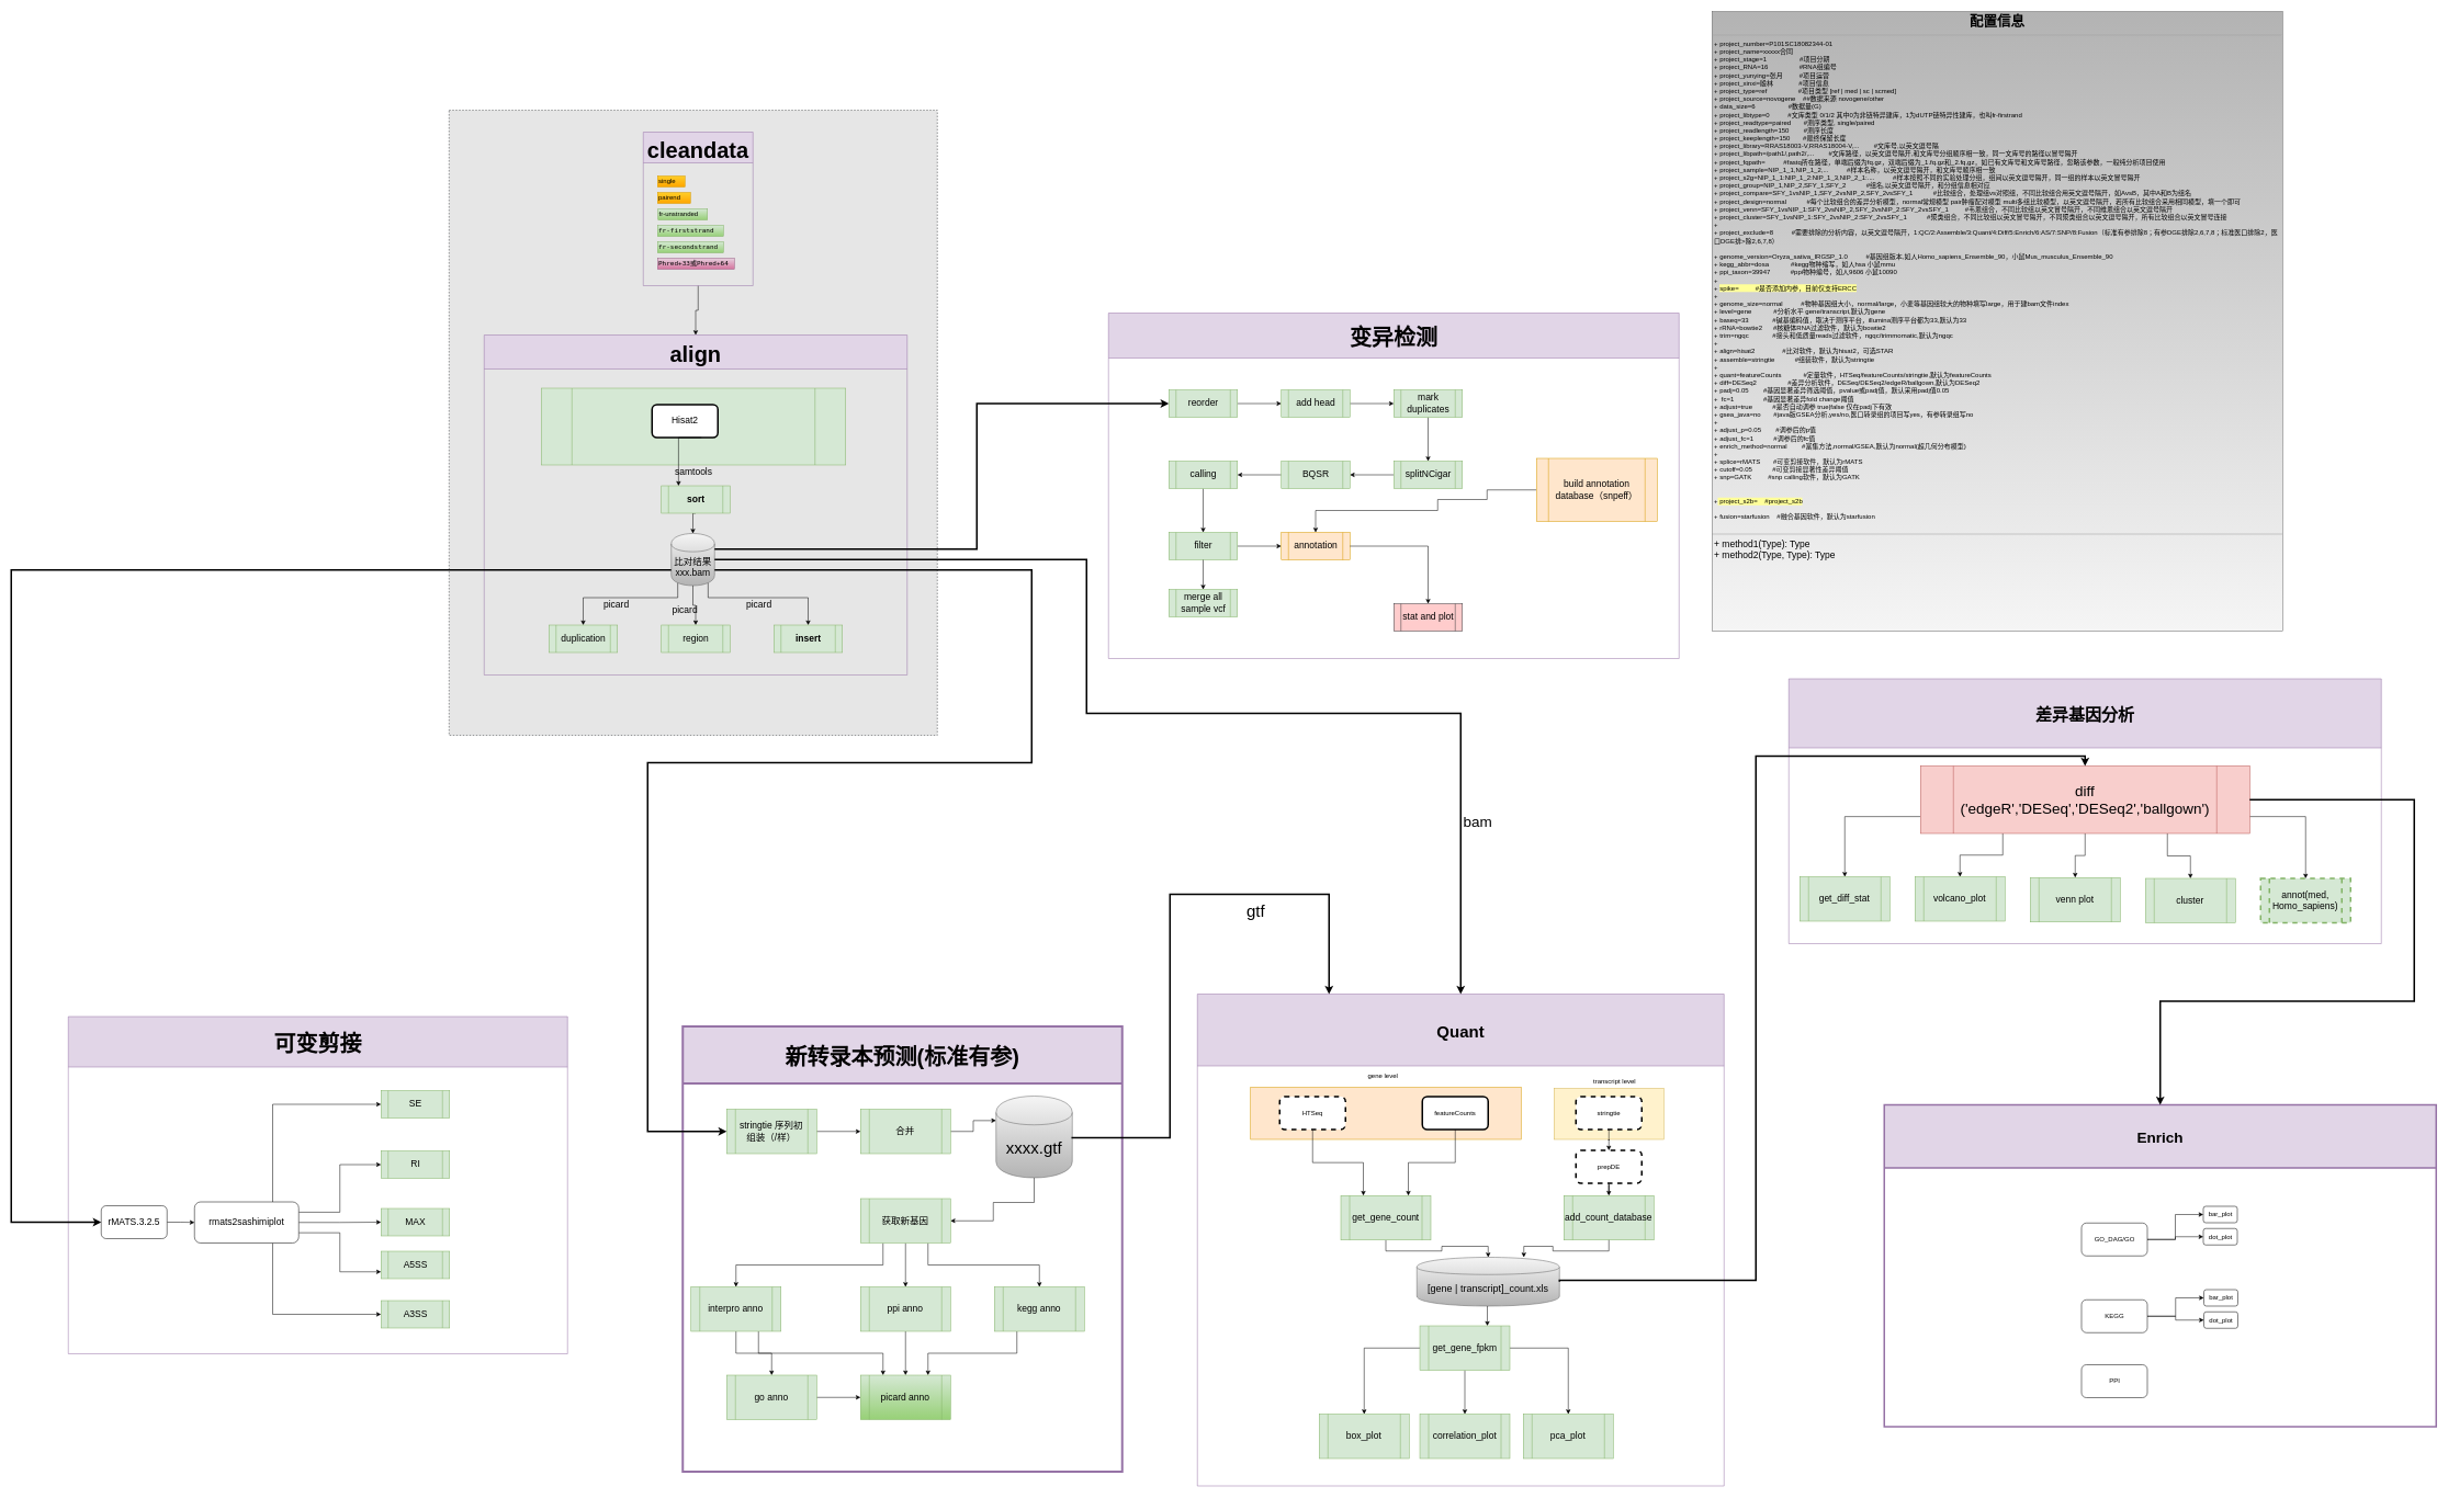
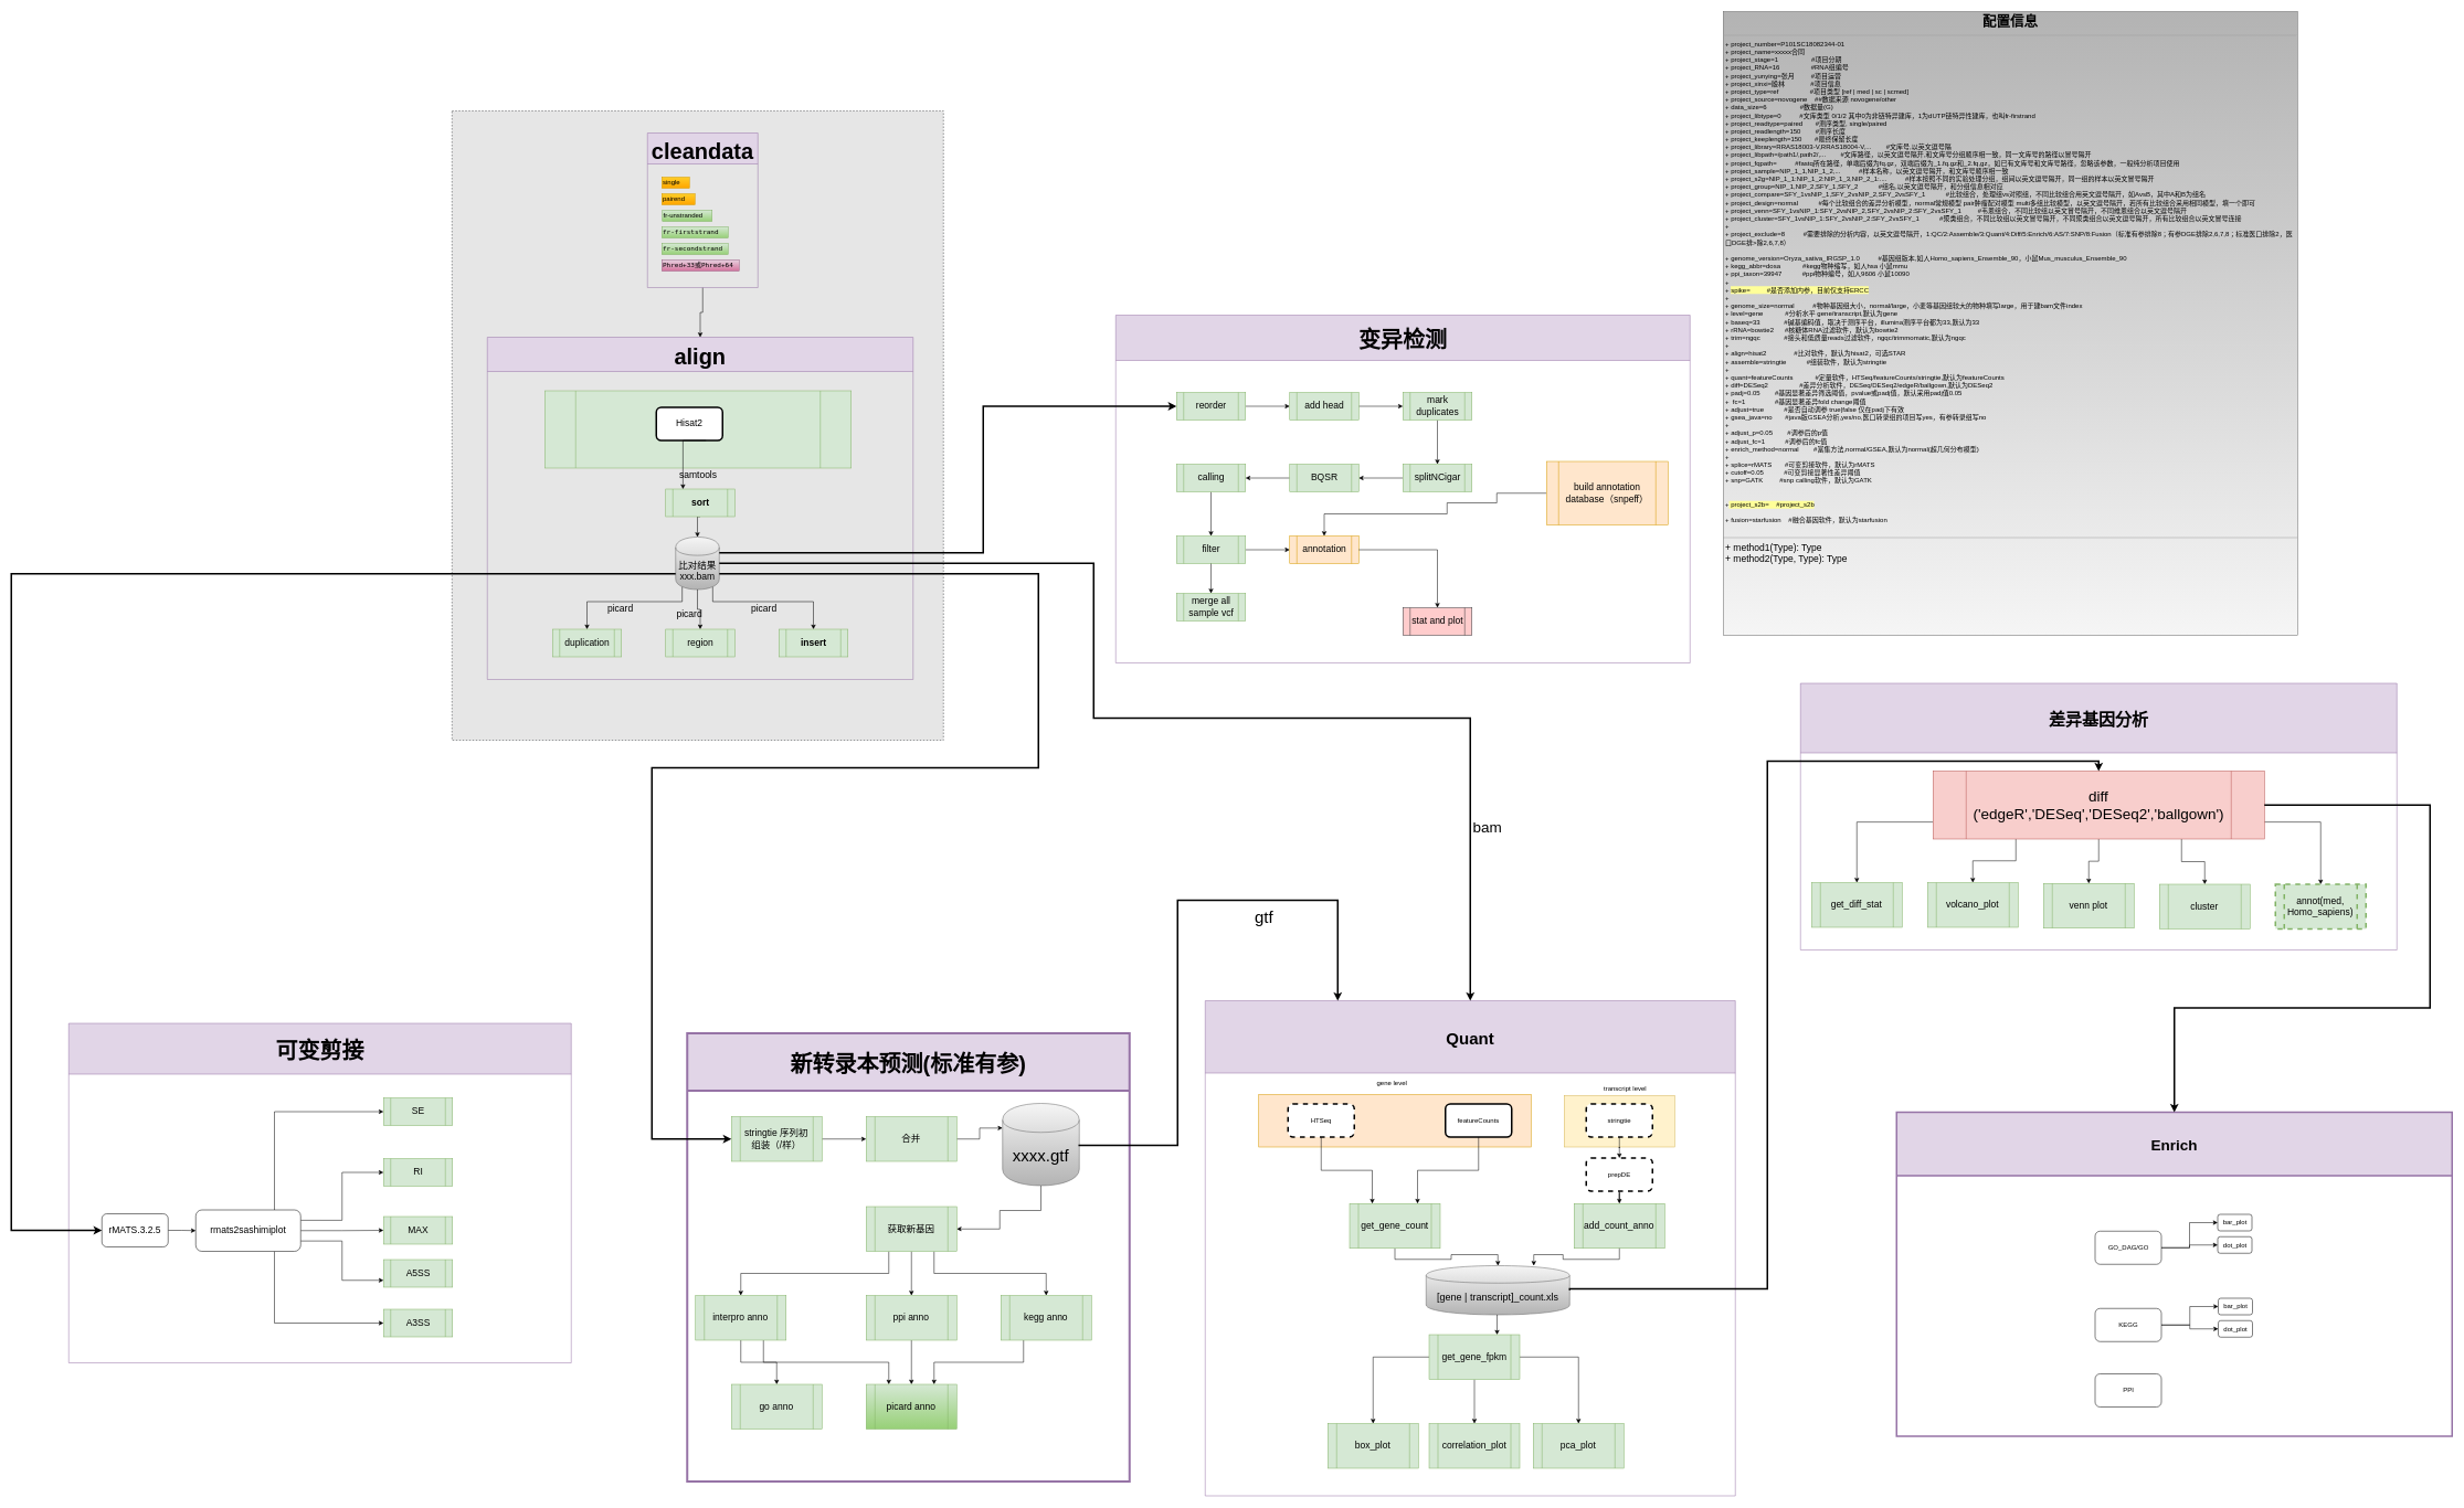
- <mxCell id="95" value="featureCounts" style="rounded=1;whiteSpace=wrap;html=1;strokeWidth=3;" vertex="1" parent="89"><mxGeometry x="410" y="187" width="120" height="60" as="geometry" /></mxCell>
+ <mxCell id="95" value="featureCounts" style="rounded=1;whiteSpace=wrap;html=1;strokeWidth=3;" vertex="1" parent="89"><mxGeometry x="435" y="187" width="120" height="60" as="geometry" /></mxCell>
- <mxCell id="104" value="add_count_database" style="shape=process;whiteSpace=wrap;html=1;fontSize=17;fillColor=#d5e8d4;strokeColor=#82b366;" vertex="1" parent="89"><mxGeometry x="668" y="367.5" width="164" height="81" as="geometry" /></mxCell>
+ <mxCell id="104" value="add_count_anno" style="shape=process;whiteSpace=wrap;html=1;fontSize=17;fillColor=#d5e8d4;strokeColor=#82b366;" vertex="1" parent="89"><mxGeometry x="668" y="367.5" width="164" height="81" as="geometry" /></mxCell>
- <mxCell id="84" value="" style="edgeStyle=orthogonalEdgeStyle;rounded=0;html=1;jettySize=auto;orthogonalLoop=1;fontSize=30;" edge="1" parent="67" source="85" target="86"><mxGeometry relative="1" as="geometry" /></mxCell>
